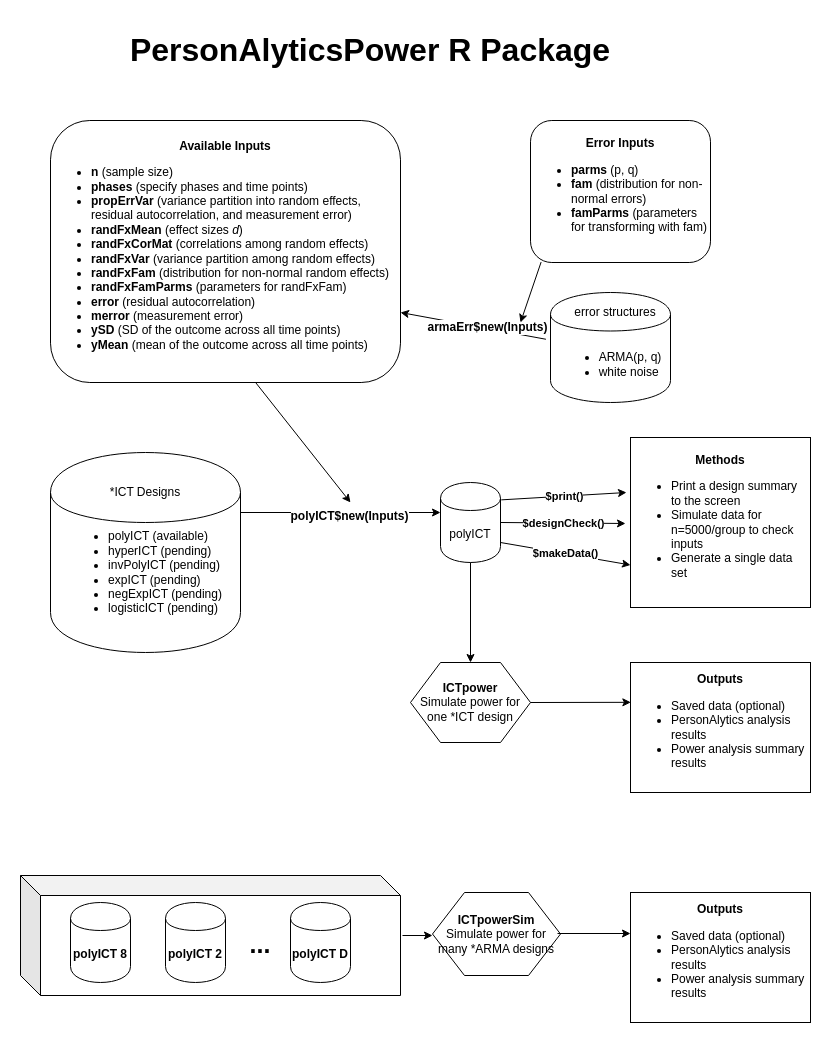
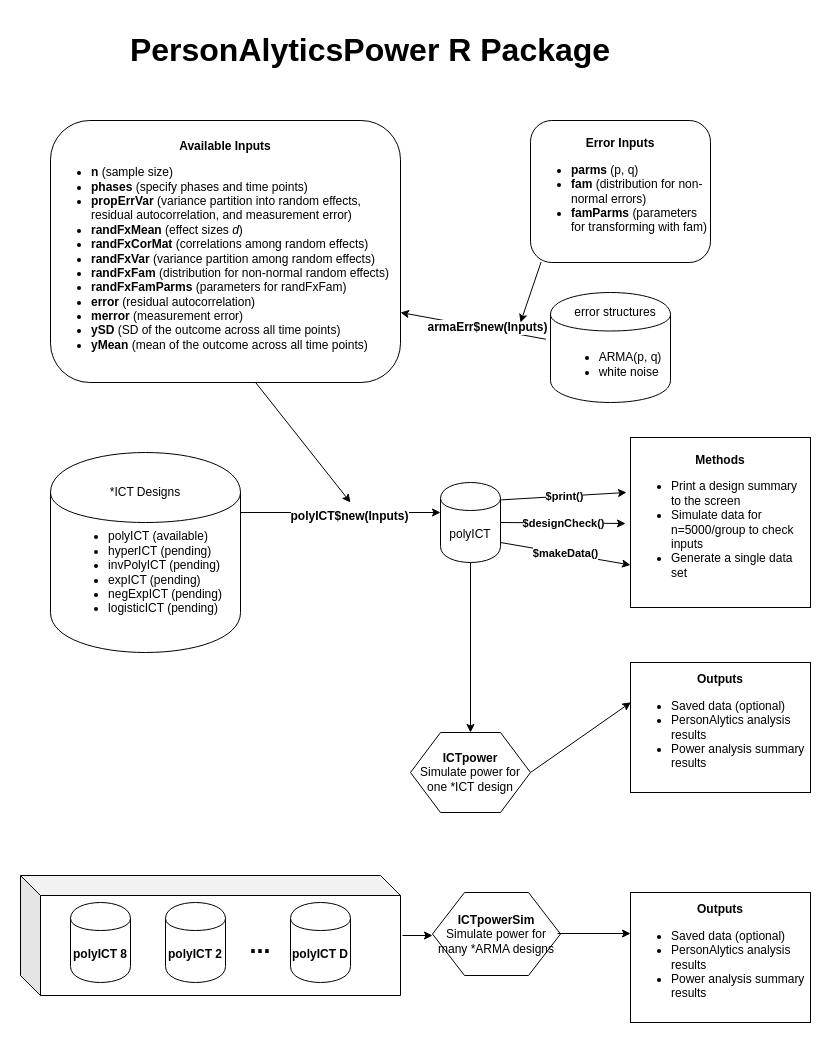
- <mxCell id="21" value="&lt;b&gt;ICTpower&lt;/b&gt;&lt;br&gt;Simulate power for one *ICT design&lt;br&gt;" style="shape=hexagon;perimeter=hexagonPerimeter2;whiteSpace=wrap;html=1;" vertex="1" parent="1"><mxGeometry x="410" y="662" width="120" height="80" as="geometry" /></mxCell>
+ <mxCell id="21" value="&lt;b&gt;ICTpower&lt;/b&gt;&lt;br&gt;Simulate power for one *ICT design&lt;br&gt;" style="shape=hexagon;perimeter=hexagonPerimeter2;whiteSpace=wrap;html=1;" vertex="1" parent="1"><mxGeometry x="410" y="732" width="120" height="80" as="geometry" /></mxCell>
